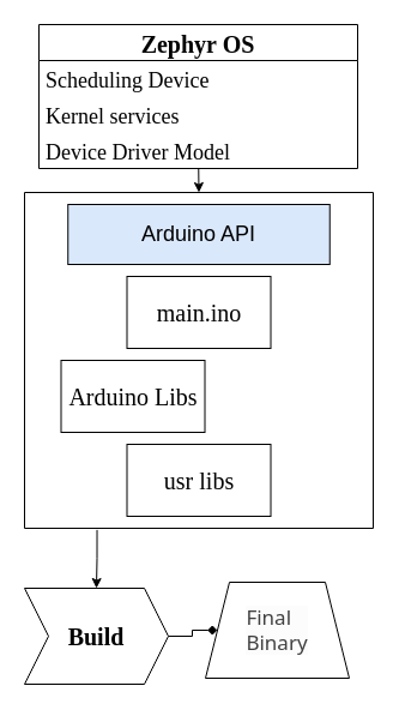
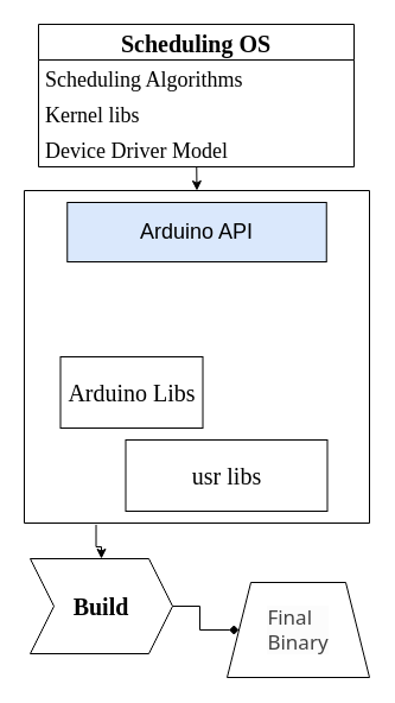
- <mxCell id="2" value="Zephyr OS" style="swimlane;fontStyle=1;childLayout=stackLayout;horizontal=1;startSize=30;horizontalStack=0;resizeParent=1;resizeParentMax=0;resizeLast=0;collapsible=1;marginBottom=0;fontFamily=Times New Roman;fontSize=20;gradientColor=none;" vertex="1" parent="1"><mxGeometry x="32" y="20" width="266" height="120" as="geometry" /></mxCell>
+ <mxCell id="2" value="Scheduling OS" style="swimlane;fontStyle=1;childLayout=stackLayout;horizontal=1;startSize=30;horizontalStack=0;resizeParent=1;resizeParentMax=0;resizeLast=0;collapsible=1;marginBottom=0;fontFamily=Times New Roman;fontSize=20;gradientColor=none;" vertex="1" parent="1"><mxGeometry x="32" y="20" width="266" height="120" as="geometry" /></mxCell>
- <mxCell id="3" value="Scheduling Device" style="text;strokeColor=none;fillColor=none;align=left;verticalAlign=middle;spacingLeft=4;spacingRight=4;overflow=hidden;points=[[0,0.5],[1,0.5]];portConstraint=eastwest;rotatable=0;fontFamily=Times New Roman;fontSize=18;" vertex="1" parent="2"><mxGeometry y="30" width="266" height="30" as="geometry" /></mxCell>
+ <mxCell id="3" value="Scheduling Algorithms" style="text;strokeColor=none;fillColor=none;align=left;verticalAlign=middle;spacingLeft=4;spacingRight=4;overflow=hidden;points=[[0,0.5],[1,0.5]];portConstraint=eastwest;rotatable=0;fontFamily=Times New Roman;fontSize=18;" vertex="1" parent="2"><mxGeometry y="30" width="266" height="30" as="geometry" /></mxCell>
- <mxCell id="4" value="Kernel services" style="text;strokeColor=none;fillColor=none;align=left;verticalAlign=middle;spacingLeft=4;spacingRight=4;overflow=hidden;points=[[0,0.5],[1,0.5]];portConstraint=eastwest;rotatable=0;fontFamily=Times New Roman;fontSize=18;" vertex="1" parent="2"><mxGeometry y="60" width="266" height="30" as="geometry" /></mxCell>
+ <mxCell id="4" value="Kernel libs" style="text;strokeColor=none;fillColor=none;align=left;verticalAlign=middle;spacingLeft=4;spacingRight=4;overflow=hidden;points=[[0,0.5],[1,0.5]];portConstraint=eastwest;rotatable=0;fontFamily=Times New Roman;fontSize=18;" vertex="1" parent="2"><mxGeometry y="60" width="266" height="30" as="geometry" /></mxCell>
- <mxCell id="8" value="main.ino" style="rounded=0;whiteSpace=wrap;html=1;fontFamily=Times New Roman;fontSize=20;gradientColor=none;" vertex="1" parent="6"><mxGeometry x="85.5" y="70" width="120" height="60" as="geometry" /></mxCell>
- <mxCell id="10" value="usr libs" style="rounded=0;whiteSpace=wrap;html=1;fontFamily=Times New Roman;fontSize=20;gradientColor=none;" vertex="1" parent="6"><mxGeometry x="85.5" y="210" width="120" height="60" as="geometry" /></mxCell>
+ <mxCell id="10" value="usr libs" style="rounded=0;whiteSpace=wrap;html=1;fontFamily=Times New Roman;fontSize=20;gradientColor=none;" vertex="1" parent="6"><mxGeometry x="85.5" y="210" width="170" height="60" as="geometry" /></mxCell>
- <mxCell id="15" value="&lt;h4 style=&quot;box-sizing: border-box; margin-top: 0px; font-weight: 500; font-family: system-ui, -apple-system, &amp;quot;Segoe UI&amp;quot;, Roboto, &amp;quot;Helvetica Neue&amp;quot;, Arial, &amp;quot;Noto Sans&amp;quot;, sans-serif, &amp;quot;Apple Color Emoji&amp;quot;, &amp;quot;Segoe UI Emoji&amp;quot;, &amp;quot;Segoe UI Symbol&amp;quot;, &amp;quot;Noto Color Emoji&amp;quot;; font-size: 17px; margin-bottom: 24px; color: rgb(64, 64, 64); text-align: start; background-color: rgb(252, 252, 252);&quot;&gt;Final &lt;br&gt;Binary&lt;br style=&quot;font-size: 17px;&quot;&gt;&lt;/h4&gt;" style="shape=trapezoid;perimeter=trapezoidPerimeter;whiteSpace=wrap;html=1;fixedSize=1;fontFamily=Times New Roman;fontSize=17;gradientColor=none;spacingTop=24;" vertex="1" parent="1"><mxGeometry x="171" y="485" width="120" height="80" as="geometry" /></mxCell>
+ <mxCell id="15" value="&lt;h4 style=&quot;box-sizing: border-box; margin-top: 0px; font-weight: 500; font-family: system-ui, -apple-system, &amp;quot;Segoe UI&amp;quot;, Roboto, &amp;quot;Helvetica Neue&amp;quot;, Arial, &amp;quot;Noto Sans&amp;quot;, sans-serif, &amp;quot;Apple Color Emoji&amp;quot;, &amp;quot;Segoe UI Emoji&amp;quot;, &amp;quot;Segoe UI Symbol&amp;quot;, &amp;quot;Noto Color Emoji&amp;quot;; font-size: 17px; margin-bottom: 24px; color: rgb(64, 64, 64); text-align: start; background-color: rgb(252, 252, 252);&quot;&gt;Final &lt;br&gt;Binary&lt;br style=&quot;font-size: 17px;&quot;&gt;&lt;/h4&gt;" style="shape=trapezoid;perimeter=trapezoidPerimeter;whiteSpace=wrap;html=1;fixedSize=1;fontFamily=Times New Roman;fontSize=17;gradientColor=none;spacingTop=24;" vertex="1" parent="1"><mxGeometry x="191" y="490" width="120" height="80" as="geometry" /></mxCell>
- <mxCell id="13" value="&lt;b&gt;Build&lt;/b&gt;" style="shape=step;perimeter=stepPerimeter;whiteSpace=wrap;html=1;fixedSize=1;fontFamily=Times New Roman;fontSize=20;gradientColor=none;" vertex="1" parent="1"><mxGeometry x="20" y="490" width="120" height="80" as="geometry" /></mxCell>
+ <mxCell id="13" value="&lt;b&gt;Build&lt;/b&gt;" style="shape=step;perimeter=stepPerimeter;whiteSpace=wrap;html=1;fixedSize=1;fontFamily=Times New Roman;fontSize=20;gradientColor=none;" vertex="1" parent="1"><mxGeometry x="25" y="470" width="120" height="80" as="geometry" /></mxCell>
